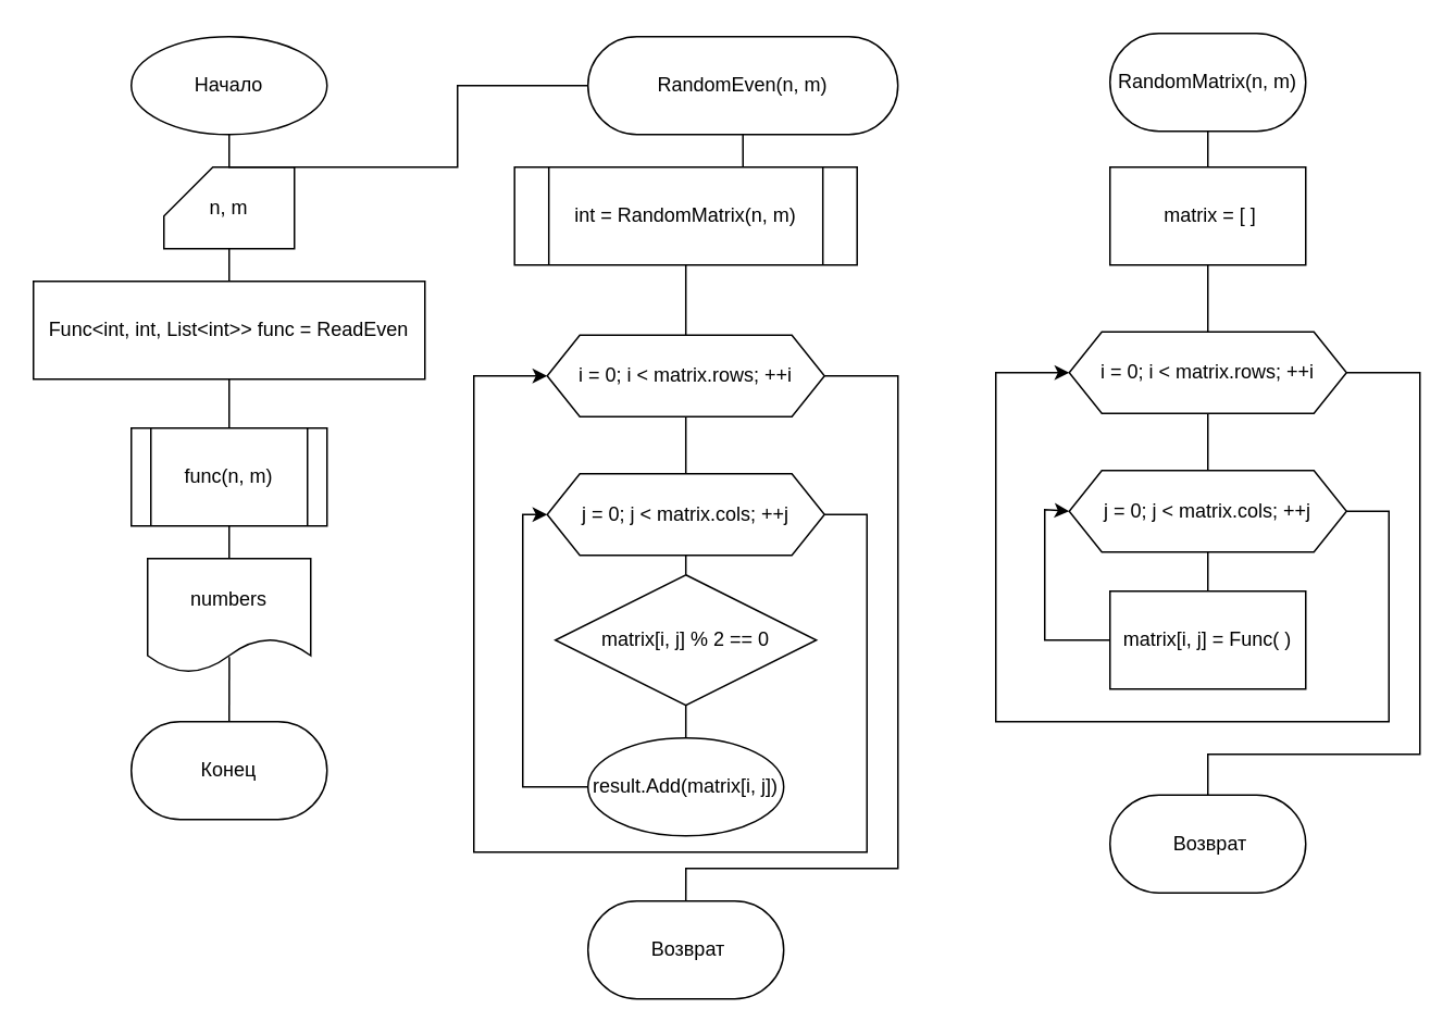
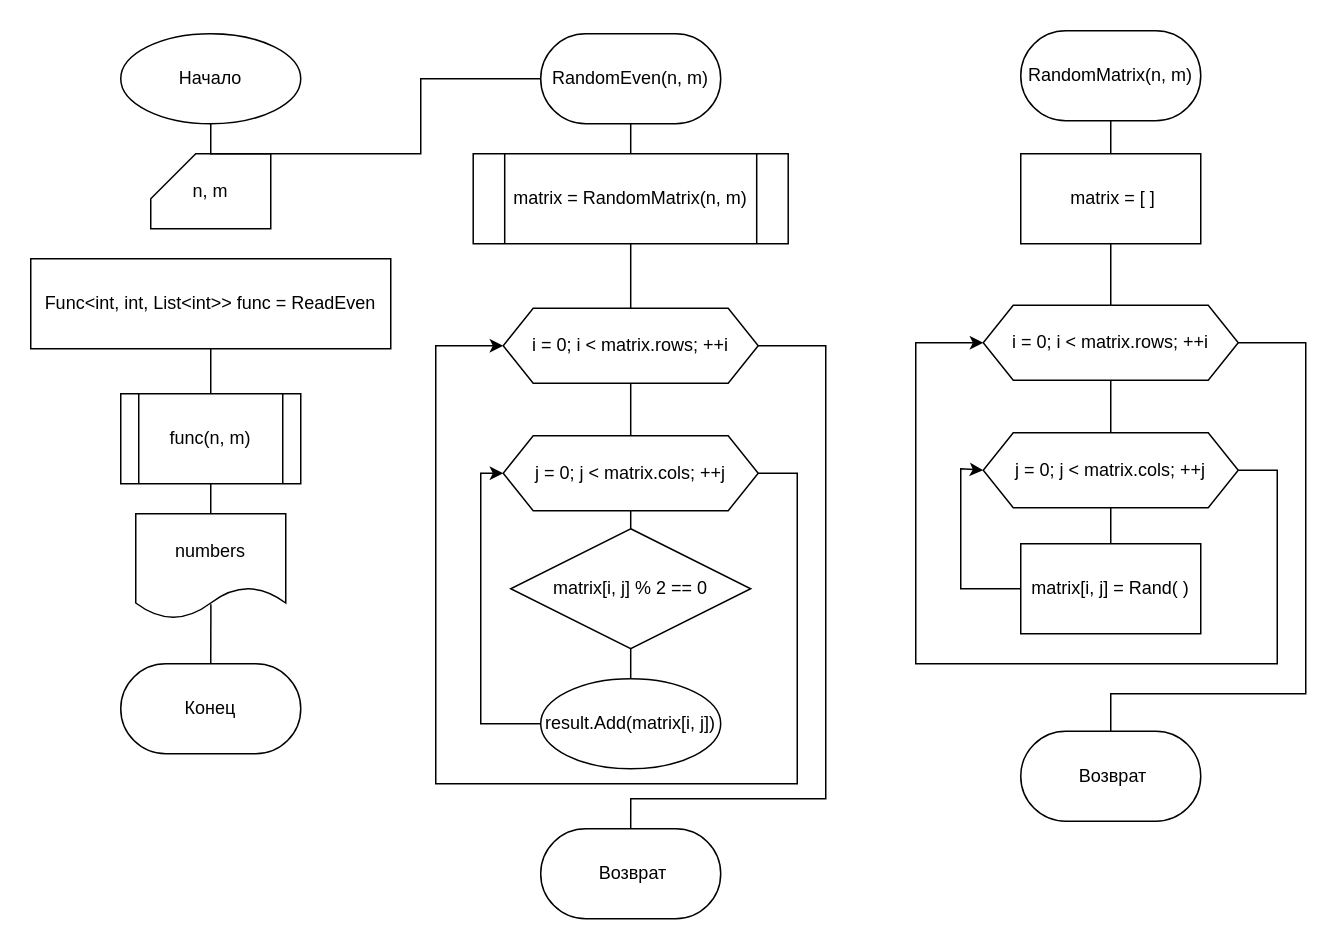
- <mxCell id="23" value="RandomEven(n, m)" style="rounded=1;whiteSpace=wrap;html=1;arcSize=50;" parent="1" vertex="1"><mxGeometry x="359.97" y="22" width="190" height="60" as="geometry" /></mxCell>
+ <mxCell id="23" value="RandomEven(n, m)" style="rounded=1;whiteSpace=wrap;html=1;arcSize=50;" parent="1" vertex="1"><mxGeometry x="359.97" y="22" width="120" height="60" as="geometry" /></mxCell>
- <mxCell id="26" value="int = RandomMatrix(n, m)" style="shape=process;whiteSpace=wrap;html=1;backgroundOutline=1;" parent="1" vertex="1"><mxGeometry x="314.97" y="102" width="210" height="60" as="geometry" /></mxCell>
+ <mxCell id="26" value="matrix = RandomMatrix(n, m)" style="shape=process;whiteSpace=wrap;html=1;backgroundOutline=1;" parent="1" vertex="1"><mxGeometry x="314.97" y="102" width="210" height="60" as="geometry" /></mxCell>
- <mxCell id="4" style="edgeStyle=orthogonalEdgeStyle;rounded=0;orthogonalLoop=1;jettySize=auto;html=1;exitX=0.5;exitY=1;exitDx=0;exitDy=0;exitPerimeter=0;entryX=0.5;entryY=0;entryDx=0;entryDy=0;endArrow=none;endFill=0;" parent="1" source="5" target="9" edge="1"><mxGeometry relative="1" as="geometry" /></mxCell>
- <mxCell id="35" value="matrix[i, j] = Func( )" style="rounded=0;whiteSpace=wrap;html=1;" parent="1" vertex="1"><mxGeometry x="680" y="362" width="120" height="60" as="geometry" /></mxCell>
+ <mxCell id="35" value="matrix[i, j] = Rand( )" style="rounded=0;whiteSpace=wrap;html=1;" parent="1" vertex="1"><mxGeometry x="680" y="362" width="120" height="60" as="geometry" /></mxCell>
